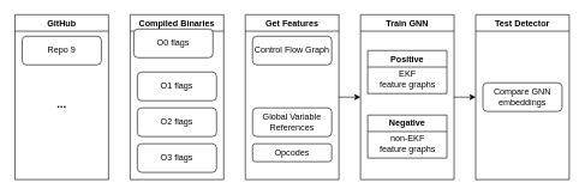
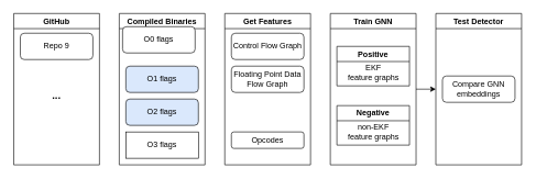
- <mxCell id="9" value="O1 flags" style="rounded=1;whiteSpace=wrap;html=1;" parent="5" vertex="1"><mxGeometry x="10" y="80" width="110" height="40" as="geometry" /></mxCell>
+ <mxCell id="9" value="O1 flags" style="rounded=1;whiteSpace=wrap;html=1;fillColor=#dae8fc;" parent="5" vertex="1"><mxGeometry x="10" y="80" width="110" height="40" as="geometry" /></mxCell>
+ <mxCell id="19" value="Floating Point Data Flow Graph" style="rounded=1;whiteSpace=wrap;html=1;" parent="17" vertex="1"><mxGeometry x="10" y="80" width="110" height="40" as="geometry" /></mxCell>
- <mxCell id="16" style="edgeStyle=orthogonalEdgeStyle;rounded=0;orthogonalLoop=1;jettySize=auto;html=1;exitX=1;exitY=0.5;exitDx=0;exitDy=0;entryX=0;entryY=0.5;entryDx=0;entryDy=0;" parent="1" source="17" target="11" edge="1"><mxGeometry relative="1" as="geometry" /></mxCell>
- <mxCell id="8" value="O2 flags" style="rounded=1;whiteSpace=wrap;html=1;" parent="5" vertex="1"><mxGeometry x="10" y="130" width="110" height="40" as="geometry" /></mxCell>
+ <mxCell id="8" value="O2 flags" style="rounded=1;whiteSpace=wrap;html=1;fillColor=#dae8fc;" parent="5" vertex="1"><mxGeometry x="10" y="130" width="110" height="40" as="geometry" /></mxCell>
- <mxCell id="20" value="Global Variable References" style="rounded=1;whiteSpace=wrap;html=1;" parent="17" vertex="1"><mxGeometry x="10" y="130" width="110" height="40" as="geometry" /></mxCell>
- <mxCell id="7" value="O3 flags" style="rounded=1;whiteSpace=wrap;html=1;" parent="5" vertex="1"><mxGeometry x="10" y="180" width="110" height="40" as="geometry" /></mxCell>
+ <mxCell id="7" value="O3 flags" style="whiteSpace=wrap;html=1;rounded=0;" parent="5" vertex="1"><mxGeometry x="10" y="180" width="110" height="40" as="geometry" /></mxCell>
